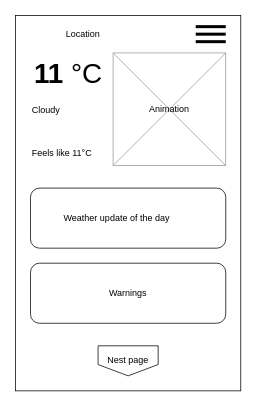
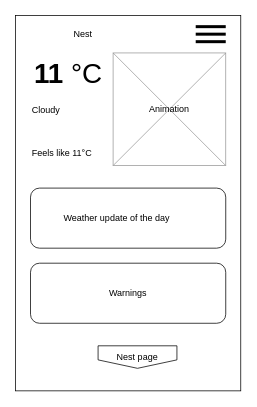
- <mxCell id="3" value="Location" style="text;html=1;strokeColor=none;fillColor=none;align=center;verticalAlign=middle;whiteSpace=wrap;rounded=0;" vertex="1" parent="1"><mxGeometry x="50" y="30" width="120" height="30" as="geometry" /></mxCell>
+ <mxCell id="3" value="Nest" style="text;html=1;strokeColor=none;fillColor=none;align=center;verticalAlign=middle;whiteSpace=wrap;rounded=0;" vertex="1" parent="1"><mxGeometry x="50" y="30" width="120" height="30" as="geometry" /></mxCell>
- <mxCell id="15" value="Nest page" style="shape=offPageConnector;whiteSpace=wrap;html=1;" vertex="1" parent="1"><mxGeometry x="130" y="460" width="80" height="40" as="geometry" /></mxCell>
+ <mxCell id="15" value="Nest page" style="shape=offPageConnector;whiteSpace=wrap;html=1;" vertex="1" parent="1"><mxGeometry x="130" y="460" width="105" height="30" as="geometry" /></mxCell>
